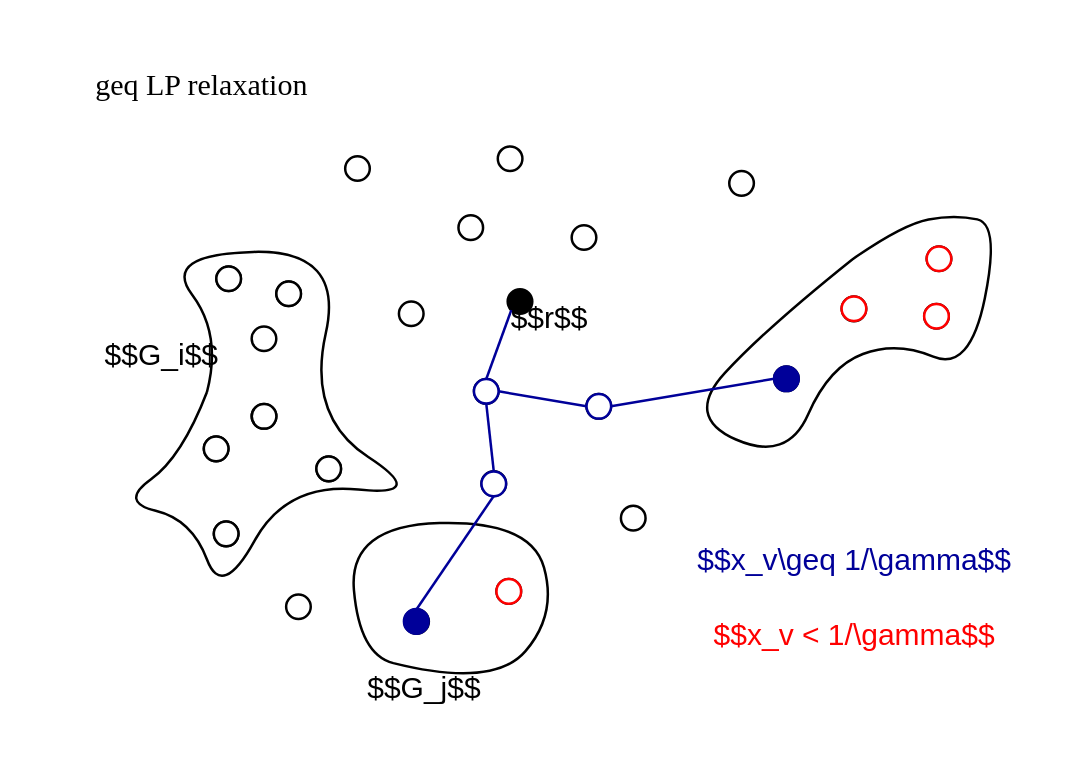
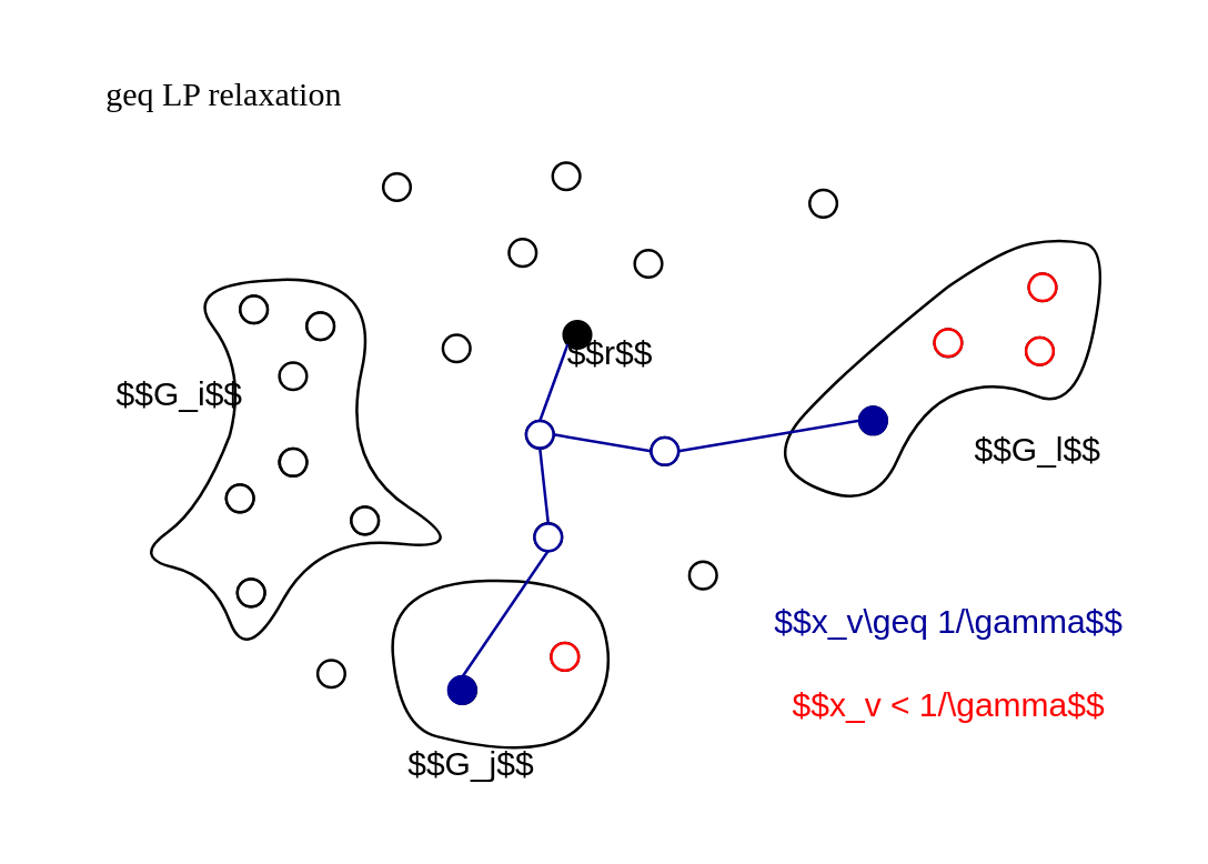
+ <mxCell id="32" value="$$G_l$$" style="text;html=1;align=center;verticalAlign=middle;resizable=0;points=[];autosize=1;strokeColor=none;fillColor=none;" parent="1" vertex="1"><mxGeometry x="341.605" y="148.544" width="62.992" height="27.559" as="geometry" /></mxCell>
